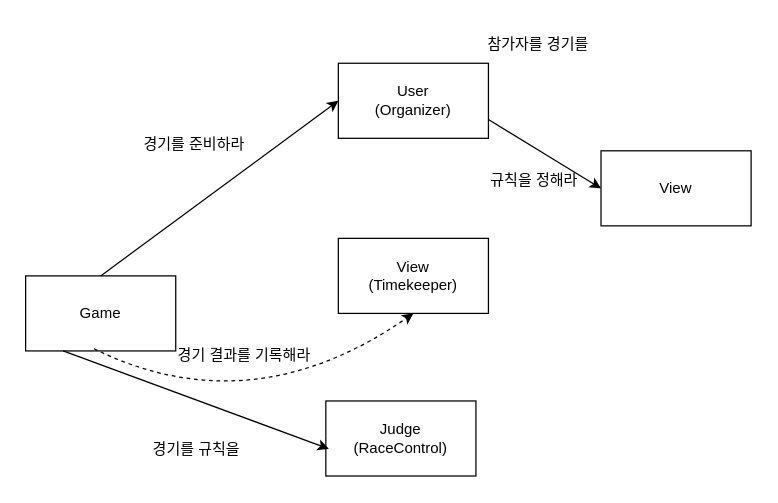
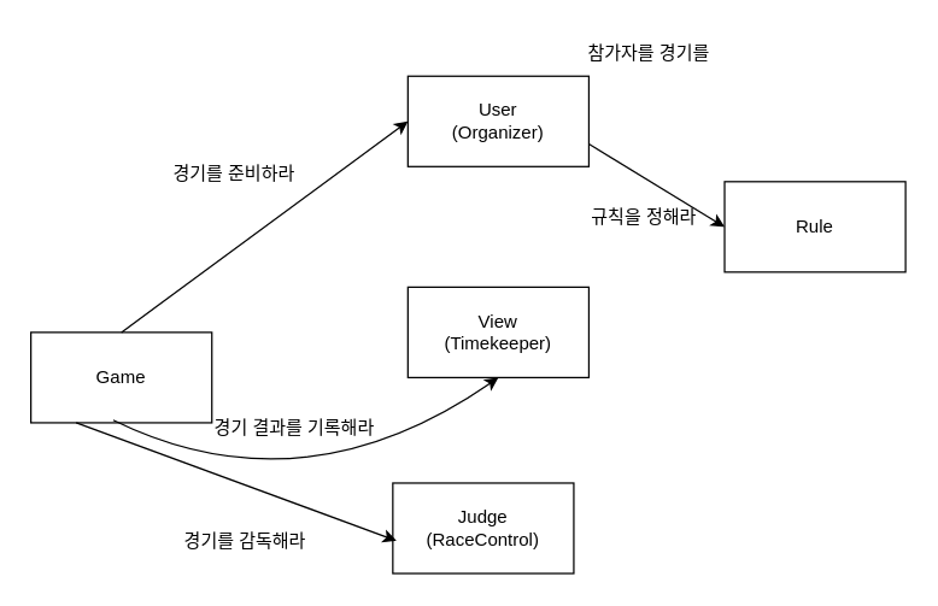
- <mxCell id="7" value="View" style="rounded=0;whiteSpace=wrap;html=1;" parent="1" vertex="1"><mxGeometry x="480" y="120" width="120" height="60" as="geometry" /></mxCell>
+ <mxCell id="7" value="Rule" style="rounded=0;whiteSpace=wrap;html=1;" parent="1" vertex="1"><mxGeometry x="480" y="120" width="120" height="60" as="geometry" /></mxCell>
- <mxCell id="12" value="" style="curved=1;endArrow=classic;html=1;rounded=0;entryX=0.5;entryY=1;entryDx=0;entryDy=0;exitX=0.455;exitY=0.971;exitDx=0;exitDy=0;exitPerimeter=0;dashed=1;" parent="1" source="5" target="2" edge="1"><mxGeometry width="50" height="50" relative="1" as="geometry"><mxPoint x="200" y="330" as="sourcePoint" /><mxPoint x="250" y="280" as="targetPoint" /><Array as="points"><mxPoint x="200" y="340" /></Array></mxGeometry></mxCell>
+ <mxCell id="12" value="" style="curved=1;endArrow=classic;html=1;rounded=0;entryX=0.5;entryY=1;entryDx=0;entryDy=0;exitX=0.455;exitY=0.971;exitDx=0;exitDy=0;exitPerimeter=0;" parent="1" source="5" target="2" edge="1"><mxGeometry width="50" height="50" relative="1" as="geometry"><mxPoint x="200" y="330" as="sourcePoint" /><mxPoint x="250" y="280" as="targetPoint" /><Array as="points"><mxPoint x="200" y="340" /></Array></mxGeometry></mxCell>
- <mxCell id="15" value="경기를 규칙을" style="text;whiteSpace=wrap;html=1;" parent="1" vertex="1"><mxGeometry x="120" y="345" width="100" height="30" as="geometry" /></mxCell>
+ <mxCell id="15" value="경기를 감독해라" style="text;whiteSpace=wrap;html=1;" parent="1" vertex="1"><mxGeometry x="120" y="345" width="100" height="30" as="geometry" /></mxCell>
